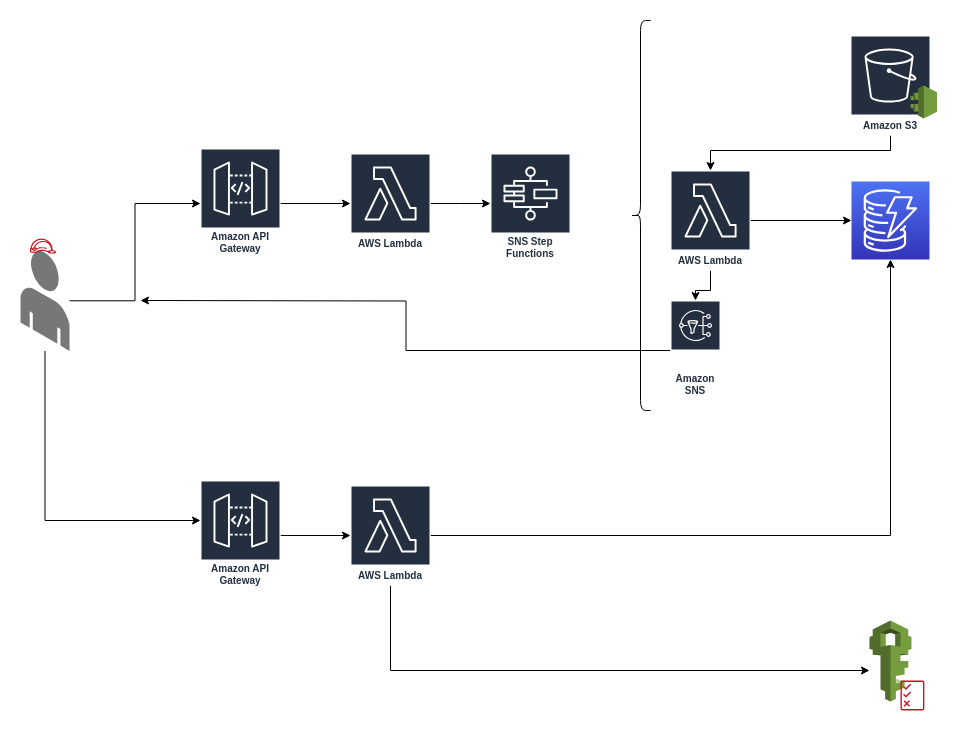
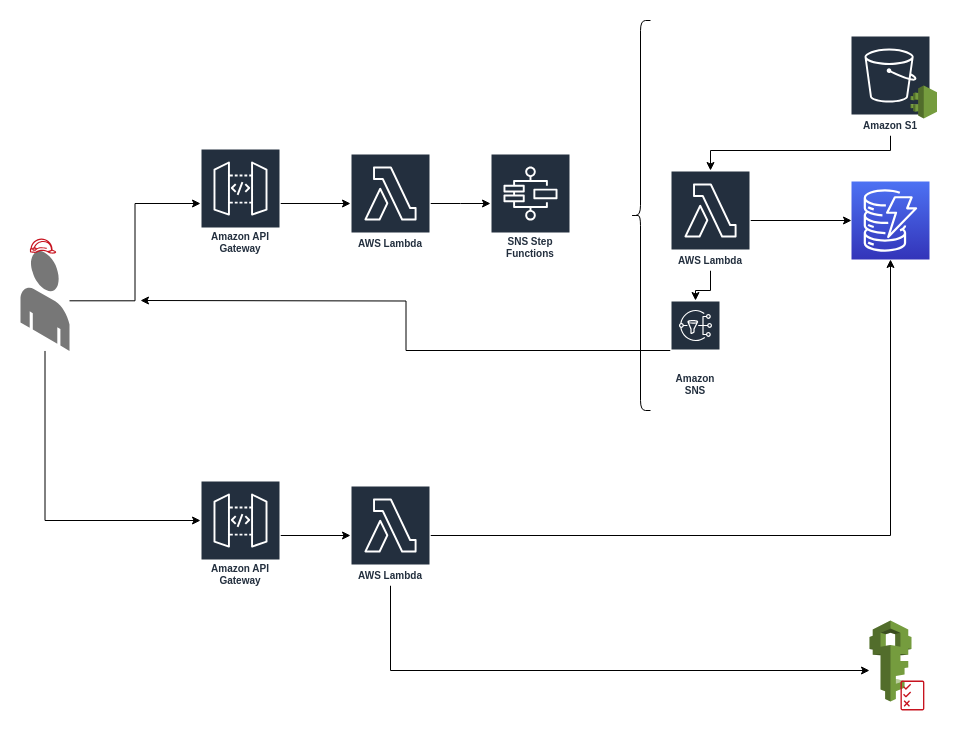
- <mxCell id="3" value="Amazon S3" style="outlineConnect=0;fontColor=#232F3E;gradientColor=none;strokeColor=#ffffff;fillColor=#232F3E;dashed=0;verticalLabelPosition=middle;verticalAlign=bottom;align=center;html=1;whiteSpace=wrap;fontSize=10;fontStyle=1;spacing=3;shape=mxgraph.aws4.productIcon;prIcon=mxgraph.aws4.s3;" vertex="1" parent="1"><mxGeometry x="850" y="35" width="80" height="100" as="geometry" /></mxCell>
+ <mxCell id="3" value="Amazon S1" style="outlineConnect=0;fontColor=#232F3E;gradientColor=none;strokeColor=#ffffff;fillColor=#232F3E;dashed=0;verticalLabelPosition=middle;verticalAlign=bottom;align=center;html=1;whiteSpace=wrap;fontSize=10;fontStyle=1;spacing=3;shape=mxgraph.aws4.productIcon;prIcon=mxgraph.aws4.s3;" vertex="1" parent="1"><mxGeometry x="850" y="35" width="80" height="100" as="geometry" /></mxCell>
